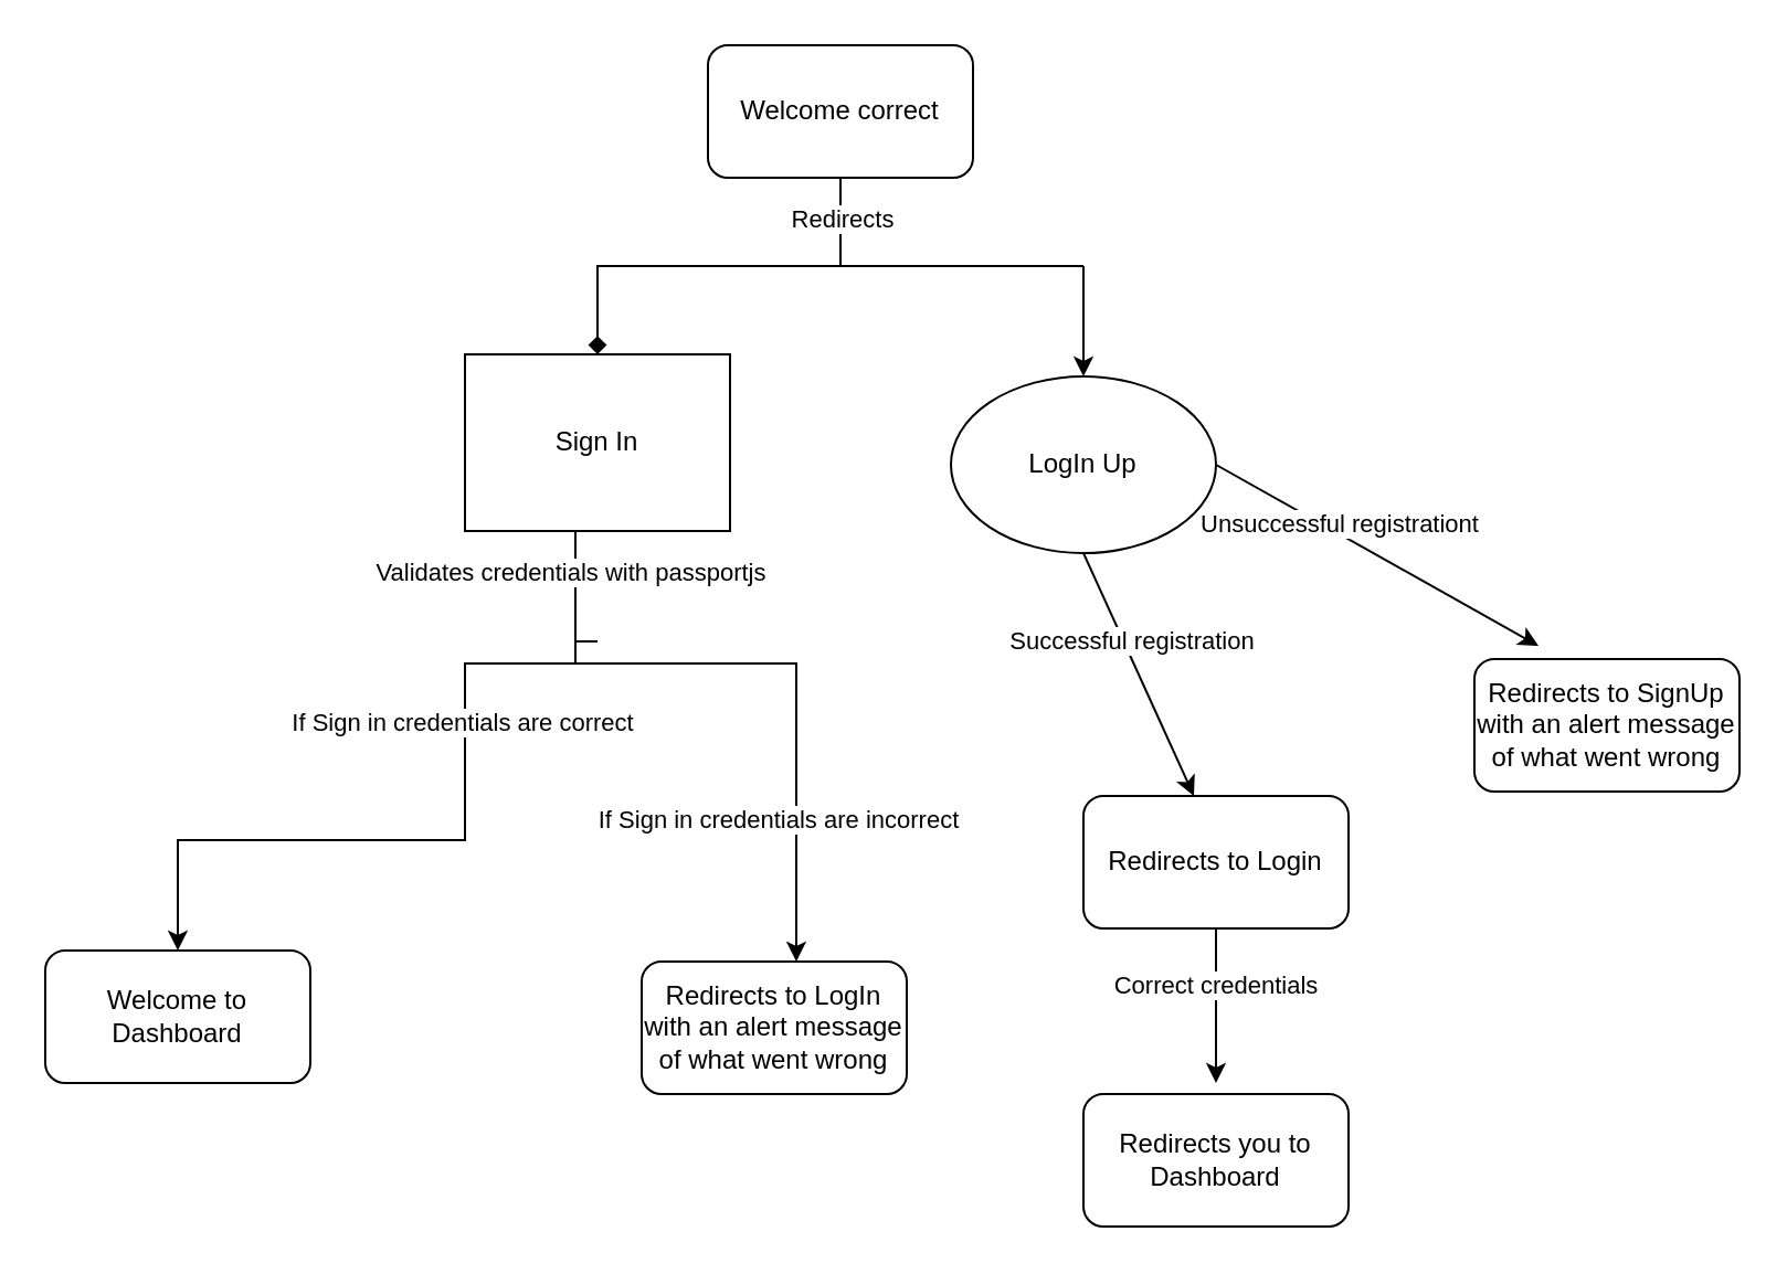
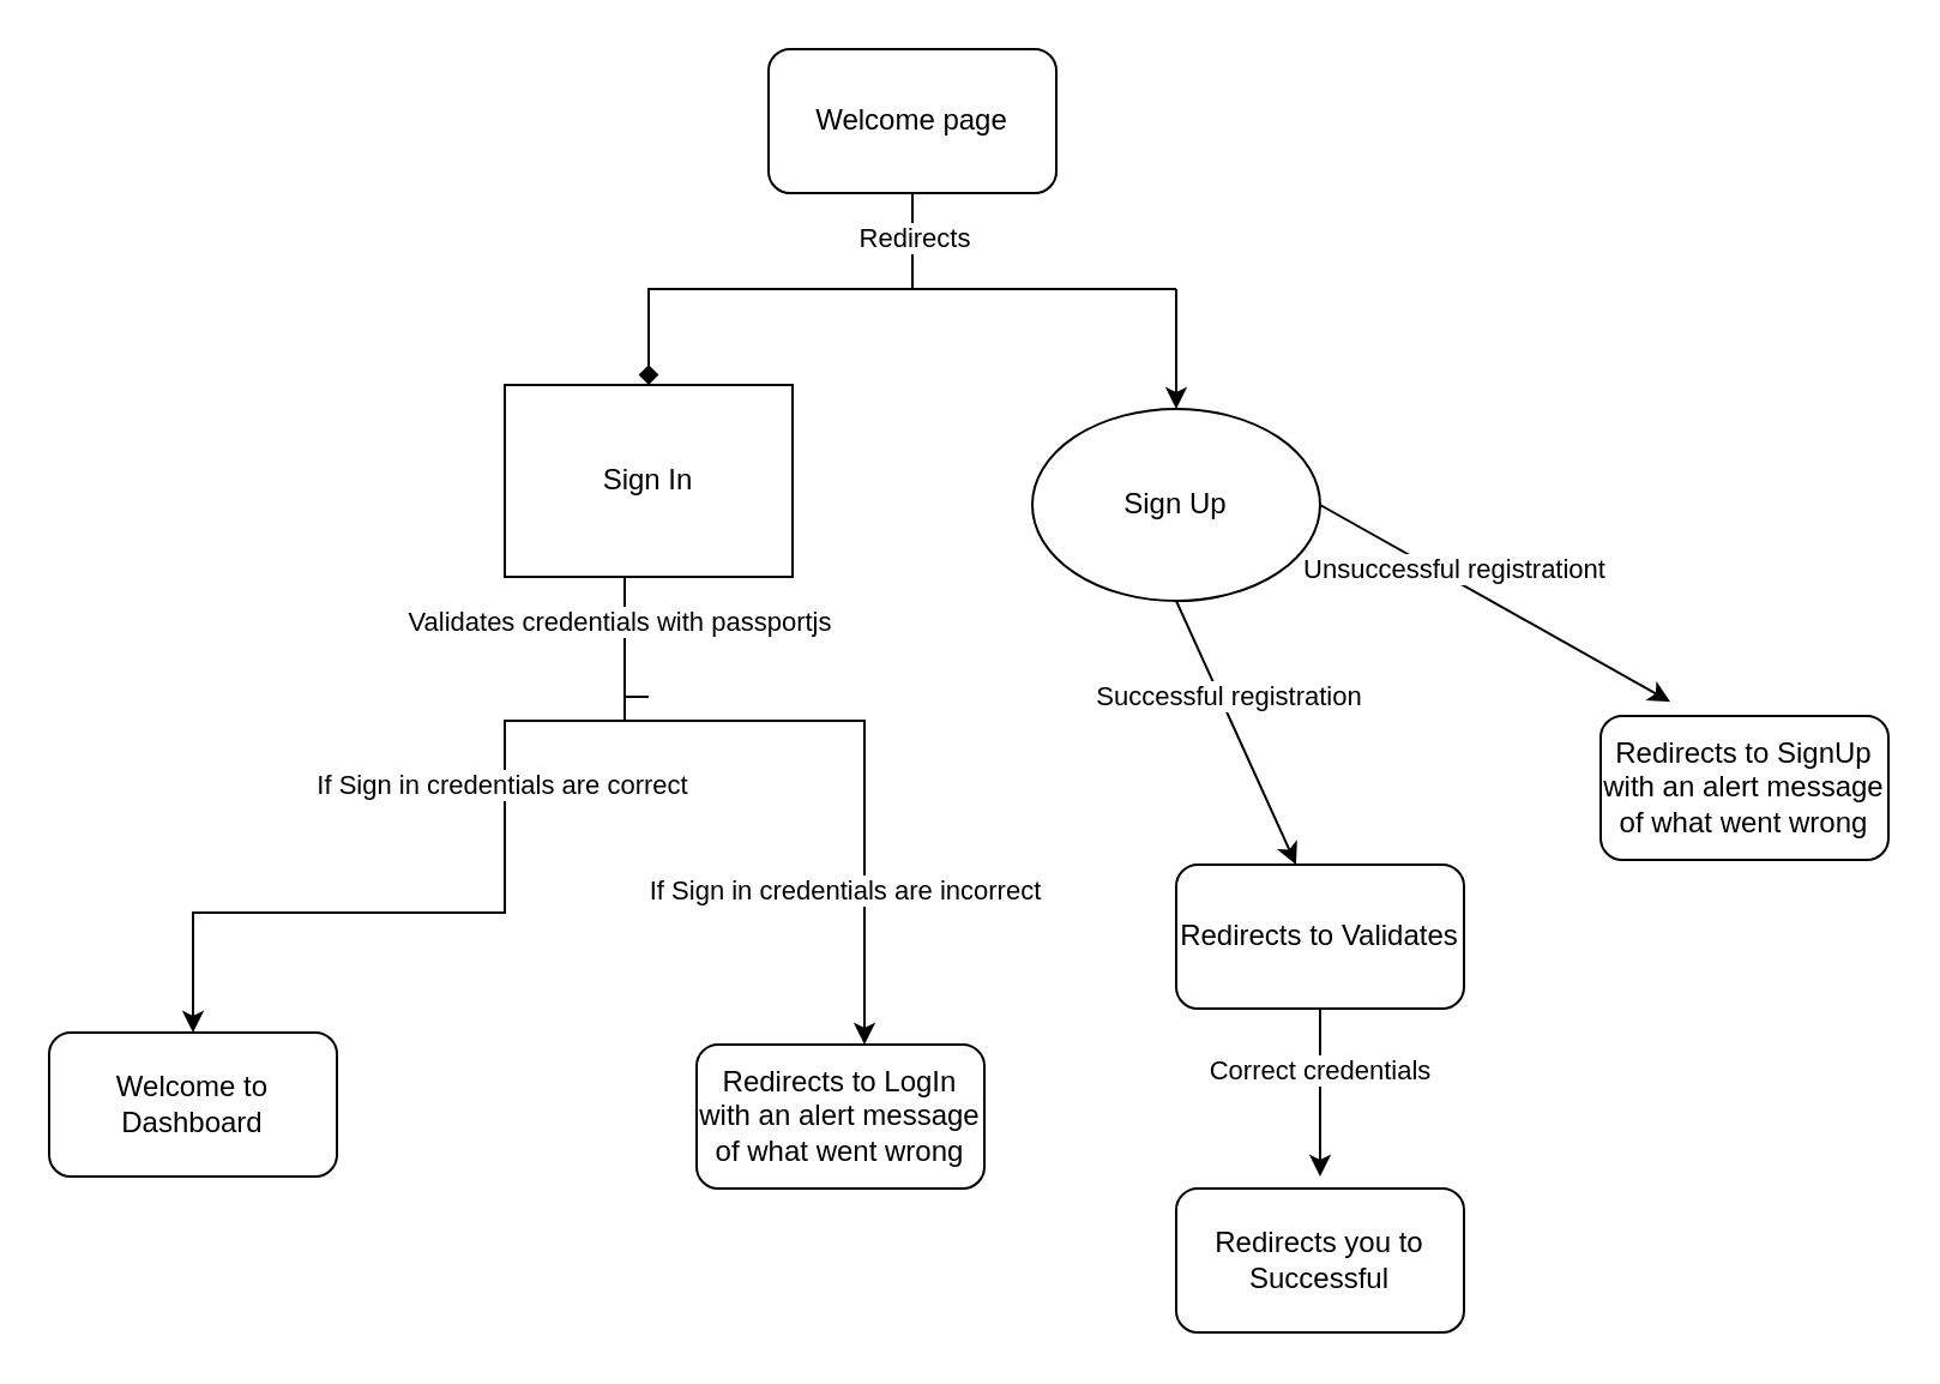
- <mxCell id="4" value="Welcome correct" style="rounded=1;whiteSpace=wrap;html=1;" vertex="1" parent="1"><mxGeometry x="320" y="20" width="120" height="60" as="geometry" /></mxCell>
+ <mxCell id="4" value="Welcome page" style="rounded=1;whiteSpace=wrap;html=1;" vertex="1" parent="1"><mxGeometry x="320" y="20" width="120" height="60" as="geometry" /></mxCell>
- <mxCell id="11" value="LogIn Up" style="ellipse;whiteSpace=wrap;html=1;" vertex="1" parent="1"><mxGeometry x="430" y="170" width="120" height="80" as="geometry" /></mxCell>
+ <mxCell id="11" value="Sign Up" style="ellipse;whiteSpace=wrap;html=1;" vertex="1" parent="1"><mxGeometry x="430" y="170" width="120" height="80" as="geometry" /></mxCell>
- <mxCell id="17" value="Redirects to Login" style="rounded=1;whiteSpace=wrap;html=1;" vertex="1" parent="1"><mxGeometry x="490" y="360" width="120" height="60" as="geometry" /></mxCell>
+ <mxCell id="17" value="Redirects to Validates" style="rounded=1;whiteSpace=wrap;html=1;" vertex="1" parent="1"><mxGeometry x="490" y="360" width="120" height="60" as="geometry" /></mxCell>
- <mxCell id="18" value="Redirects you to Dashboard" style="rounded=1;whiteSpace=wrap;html=1;" vertex="1" parent="1"><mxGeometry x="490" y="495" width="120" height="60" as="geometry" /></mxCell>
+ <mxCell id="18" value="Redirects you to Successful" style="rounded=1;whiteSpace=wrap;html=1;" vertex="1" parent="1"><mxGeometry x="490" y="495" width="120" height="60" as="geometry" /></mxCell>
